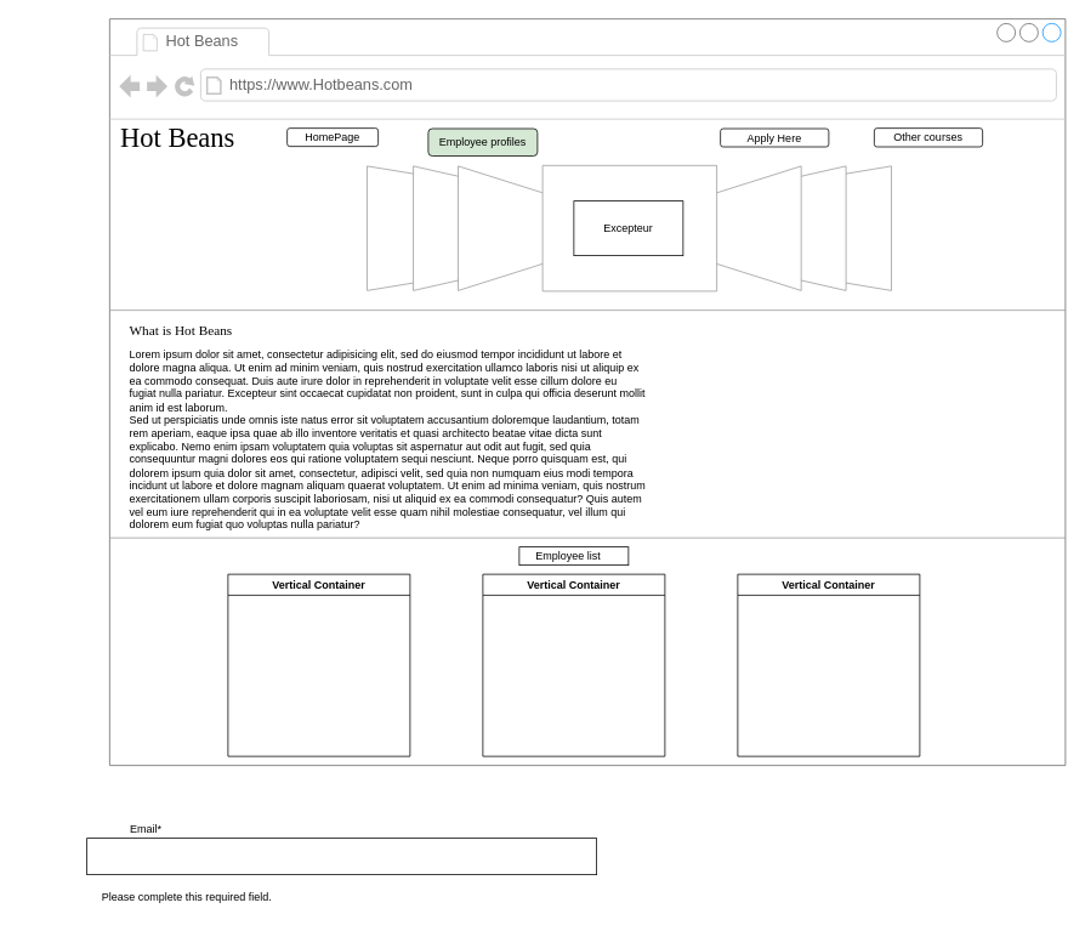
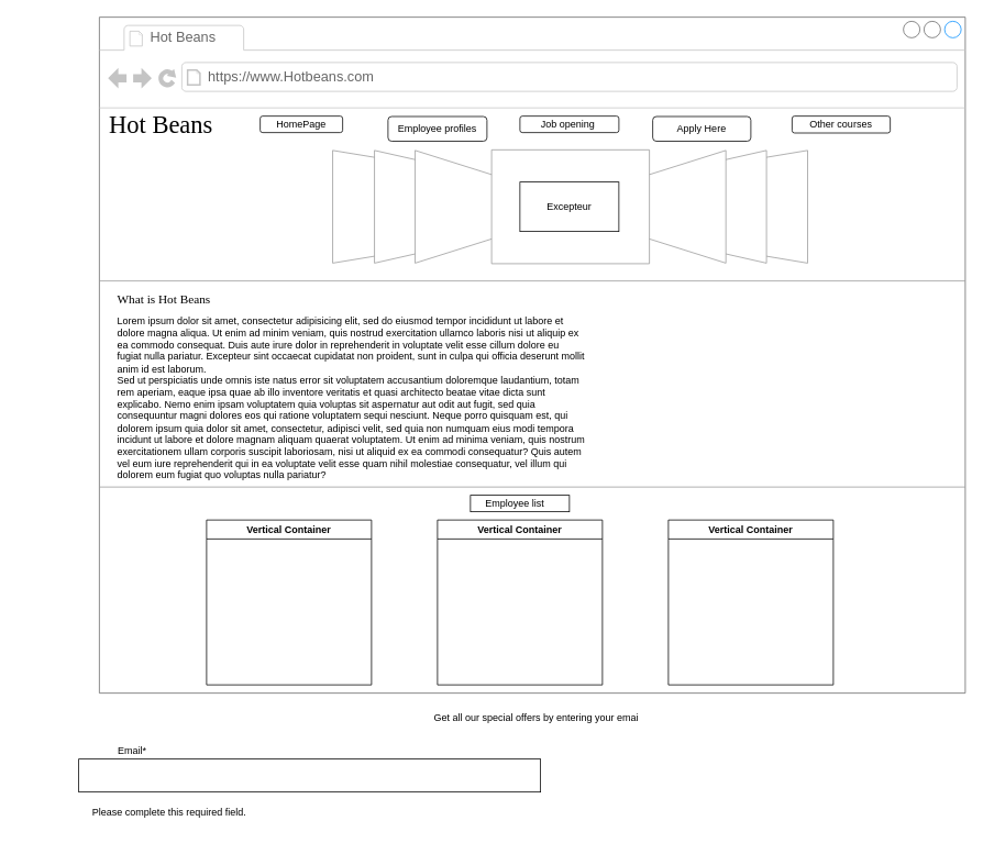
+ <mxCell id="17" value="Job opening&amp;nbsp;" style="rounded=1;whiteSpace=wrap;html=1;" parent="1" vertex="1"><mxGeometry x="630" y="140" width="120" height="20" as="geometry" /></mxCell>
- <mxCell id="18" value="Apply Here" style="rounded=1;whiteSpace=wrap;html=1;" parent="1" vertex="1"><mxGeometry x="791" y="140.5" width="119" height="20" as="geometry" /></mxCell>
+ <mxCell id="18" value="Apply Here" style="rounded=1;whiteSpace=wrap;html=1;" parent="1" vertex="1"><mxGeometry x="791" y="140.5" width="119" height="30" as="geometry" /></mxCell>
- <mxCell id="16" value="Employee profiles" style="rounded=1;whiteSpace=wrap;html=1;fillColor=#d5e8d4;" parent="1" vertex="1"><mxGeometry x="470" y="140.5" width="120" height="30" as="geometry" /></mxCell>
+ <mxCell id="16" value="Employee profiles" style="rounded=1;whiteSpace=wrap;html=1;" parent="1" vertex="1"><mxGeometry x="470" y="140.5" width="120" height="30" as="geometry" /></mxCell>
+ <mxCell id="23" value="Get all our special offers by entering your emai" style="text;html=1;strokeColor=none;fillColor=none;align=center;verticalAlign=middle;whiteSpace=wrap;rounded=0;fontSize=12;" parent="1" vertex="1"><mxGeometry x="490" y="850" width="320" height="40" as="geometry" /></mxCell>
